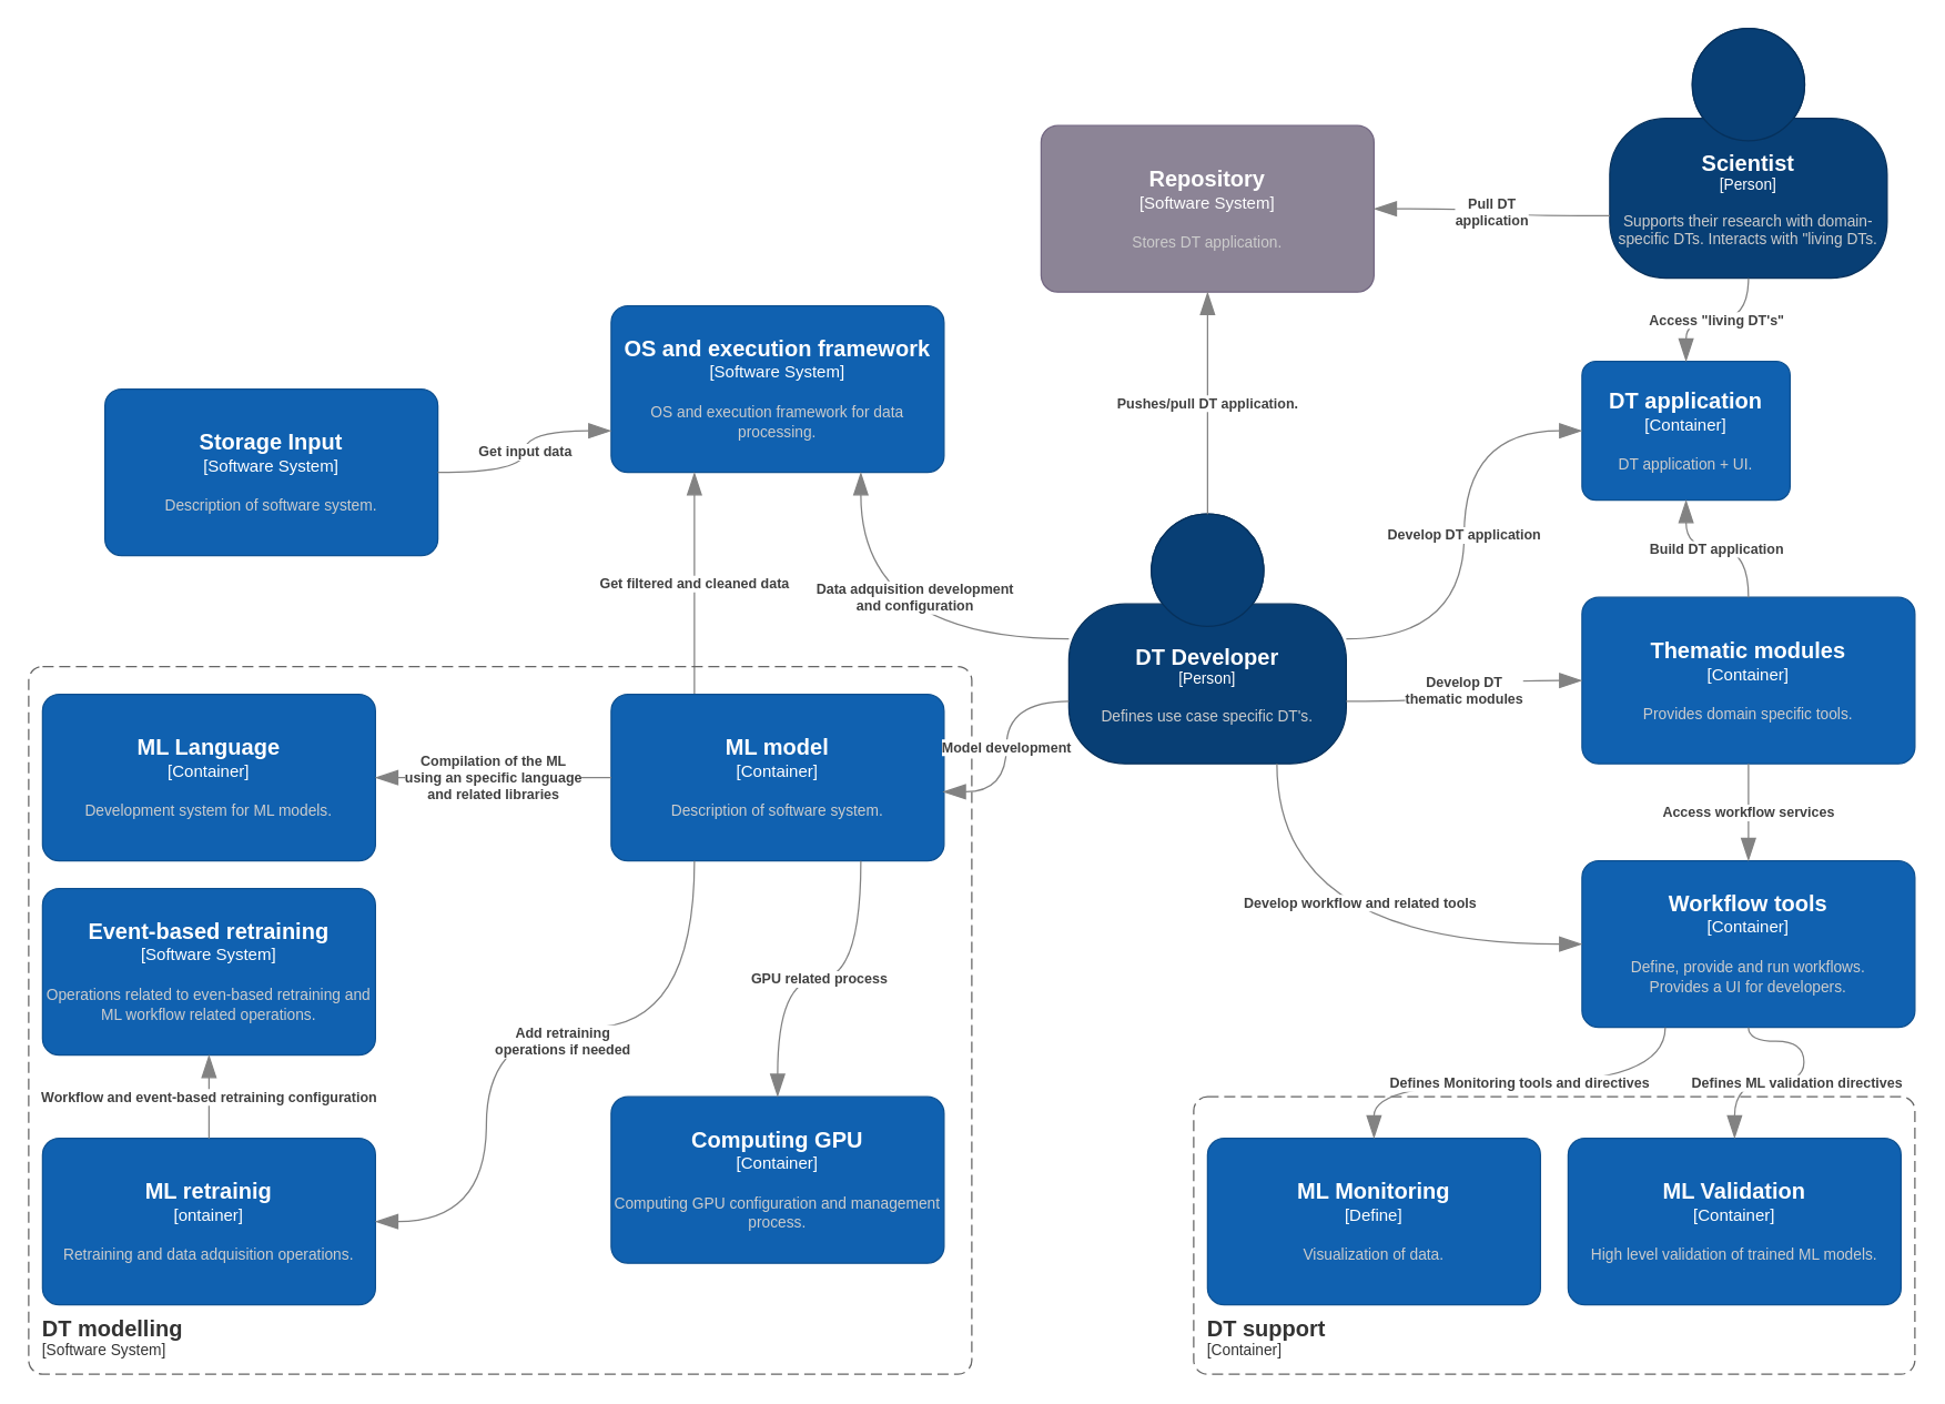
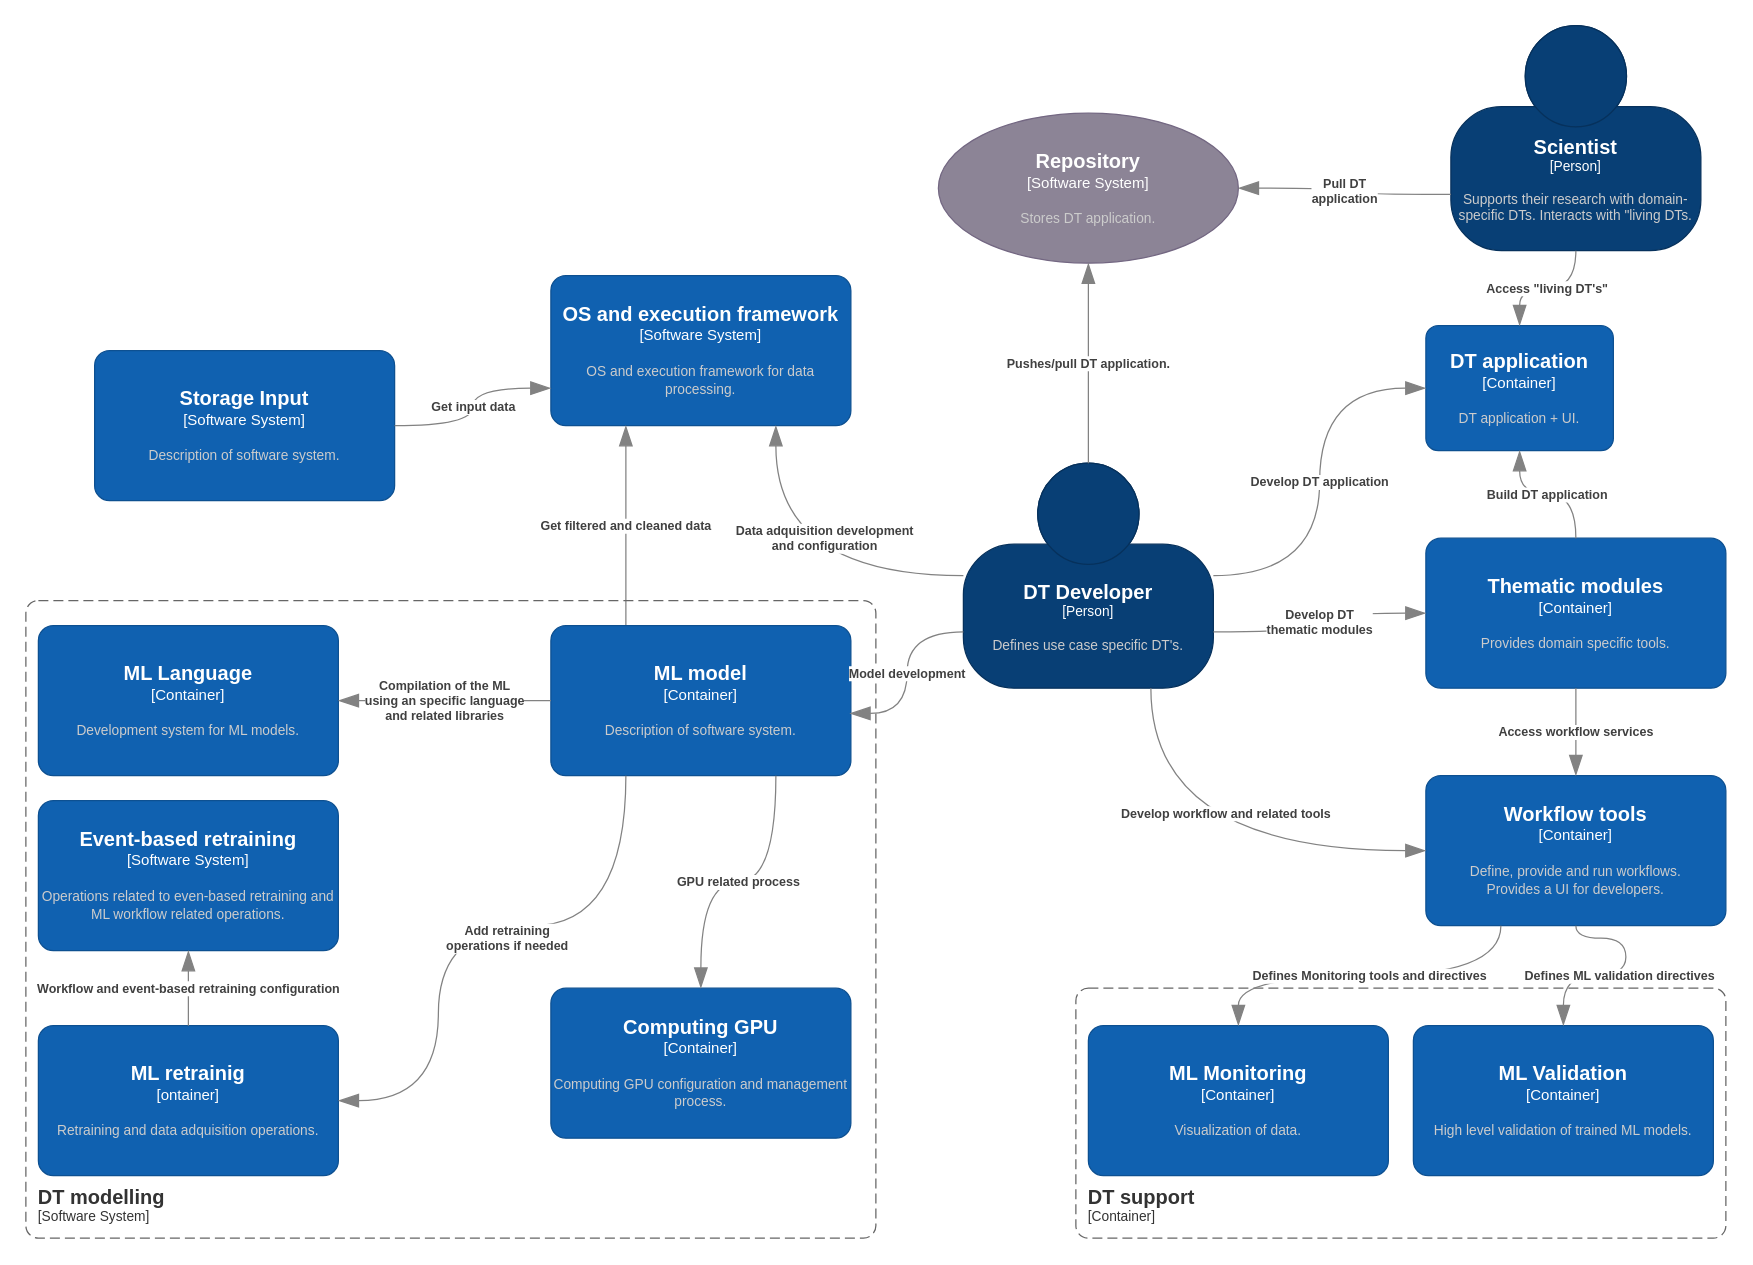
- <mxCell id="9" value="&lt;font style=&quot;font-size: 16px&quot;&gt;&lt;b&gt;Repository&lt;/b&gt;&lt;/font&gt;&lt;div&gt;[Software System]&lt;/div&gt;&lt;br&gt;&lt;div&gt;&lt;font style=&quot;font-size: 11px&quot;&gt;&lt;font color=&quot;#cccccc&quot;&gt;Stores DT application.&lt;/font&gt;&lt;/div&gt;" style="rounded=1;whiteSpace=wrap;html=1;labelBackgroundColor=none;fillColor=#8C8496;fontColor=#ffffff;align=center;arcSize=10;strokeColor=#736782;metaEdit=1;resizable=0;points=[[0.25,0,0],[0.5,0,0],[0.75,0,0],[1,0.25,0],[1,0.5,0],[1,0.75,0],[0.75,1,0],[0.5,1,0],[0.25,1,0],[0,0.75,0],[0,0.5,0],[0,0.25,0]];" parent="1" vertex="1"><mxGeometry x="750" y="90" width="240" height="120" as="geometry" /></mxCell>
+ <mxCell id="9" value="&lt;font style=&quot;font-size: 16px&quot;&gt;&lt;b&gt;Repository&lt;/b&gt;&lt;/font&gt;&lt;div&gt;[Software System]&lt;/div&gt;&lt;br&gt;&lt;div&gt;&lt;font style=&quot;font-size: 11px&quot;&gt;&lt;font color=&quot;#cccccc&quot;&gt;Stores DT application.&lt;/font&gt;&lt;/div&gt;" style="ellipse;whiteSpace=wrap;html=1;labelBackgroundColor=none;fillColor=#8C8496;fontColor=#ffffff;align=center;arcSize=10;strokeColor=#736782;metaEdit=1;resizable=0;points=[[0.25,0,0],[0.5,0,0],[0.75,0,0],[1,0.25,0],[1,0.5,0],[1,0.75,0],[0.75,1,0],[0.5,1,0],[0.25,1,0],[0,0.75,0],[0,0.5,0],[0,0.25,0]];" parent="1" vertex="1"><mxGeometry x="750" y="90" width="240" height="120" as="geometry" /></mxCell>
- <mxCell id="18" value="&lt;font style=&quot;font-size: 16px&quot;&gt;&lt;b&gt;ML Monitoring&lt;/b&gt;&lt;/font&gt;&lt;div&gt;[Define]&lt;/div&gt;&lt;br&gt;&lt;div&gt;&lt;font style=&quot;font-size: 11px&quot;&gt;&lt;font color=&quot;#cccccc&quot;&gt;Visualization of data.&lt;/font&gt;&lt;/div&gt;" style="rounded=1;whiteSpace=wrap;html=1;labelBackgroundColor=none;fillColor=#1061B0;fontColor=#ffffff;align=center;arcSize=10;strokeColor=#0D5091;metaEdit=1;resizable=0;points=[[0.25,0,0],[0.5,0,0],[0.75,0,0],[1,0.25,0],[1,0.5,0],[1,0.75,0],[0.75,1,0],[0.5,1,0],[0.25,1,0],[0,0.75,0],[0,0.5,0],[0,0.25,0]];" parent="16" vertex="1"><mxGeometry x="10" y="30" width="240" height="120" as="geometry" /></mxCell>
+ <mxCell id="18" value="&lt;font style=&quot;font-size: 16px&quot;&gt;&lt;b&gt;ML Monitoring&lt;/b&gt;&lt;/font&gt;&lt;div&gt;[Container]&lt;/div&gt;&lt;br&gt;&lt;div&gt;&lt;font style=&quot;font-size: 11px&quot;&gt;&lt;font color=&quot;#cccccc&quot;&gt;Visualization of data.&lt;/font&gt;&lt;/div&gt;" style="rounded=1;whiteSpace=wrap;html=1;labelBackgroundColor=none;fillColor=#1061B0;fontColor=#ffffff;align=center;arcSize=10;strokeColor=#0D5091;metaEdit=1;resizable=0;points=[[0.25,0,0],[0.5,0,0],[0.75,0,0],[1,0.25,0],[1,0.5,0],[1,0.75,0],[0.75,1,0],[0.5,1,0],[0.25,1,0],[0,0.75,0],[0,0.5,0],[0,0.25,0]];" parent="16" vertex="1"><mxGeometry x="10" y="30" width="240" height="120" as="geometry" /></mxCell>
